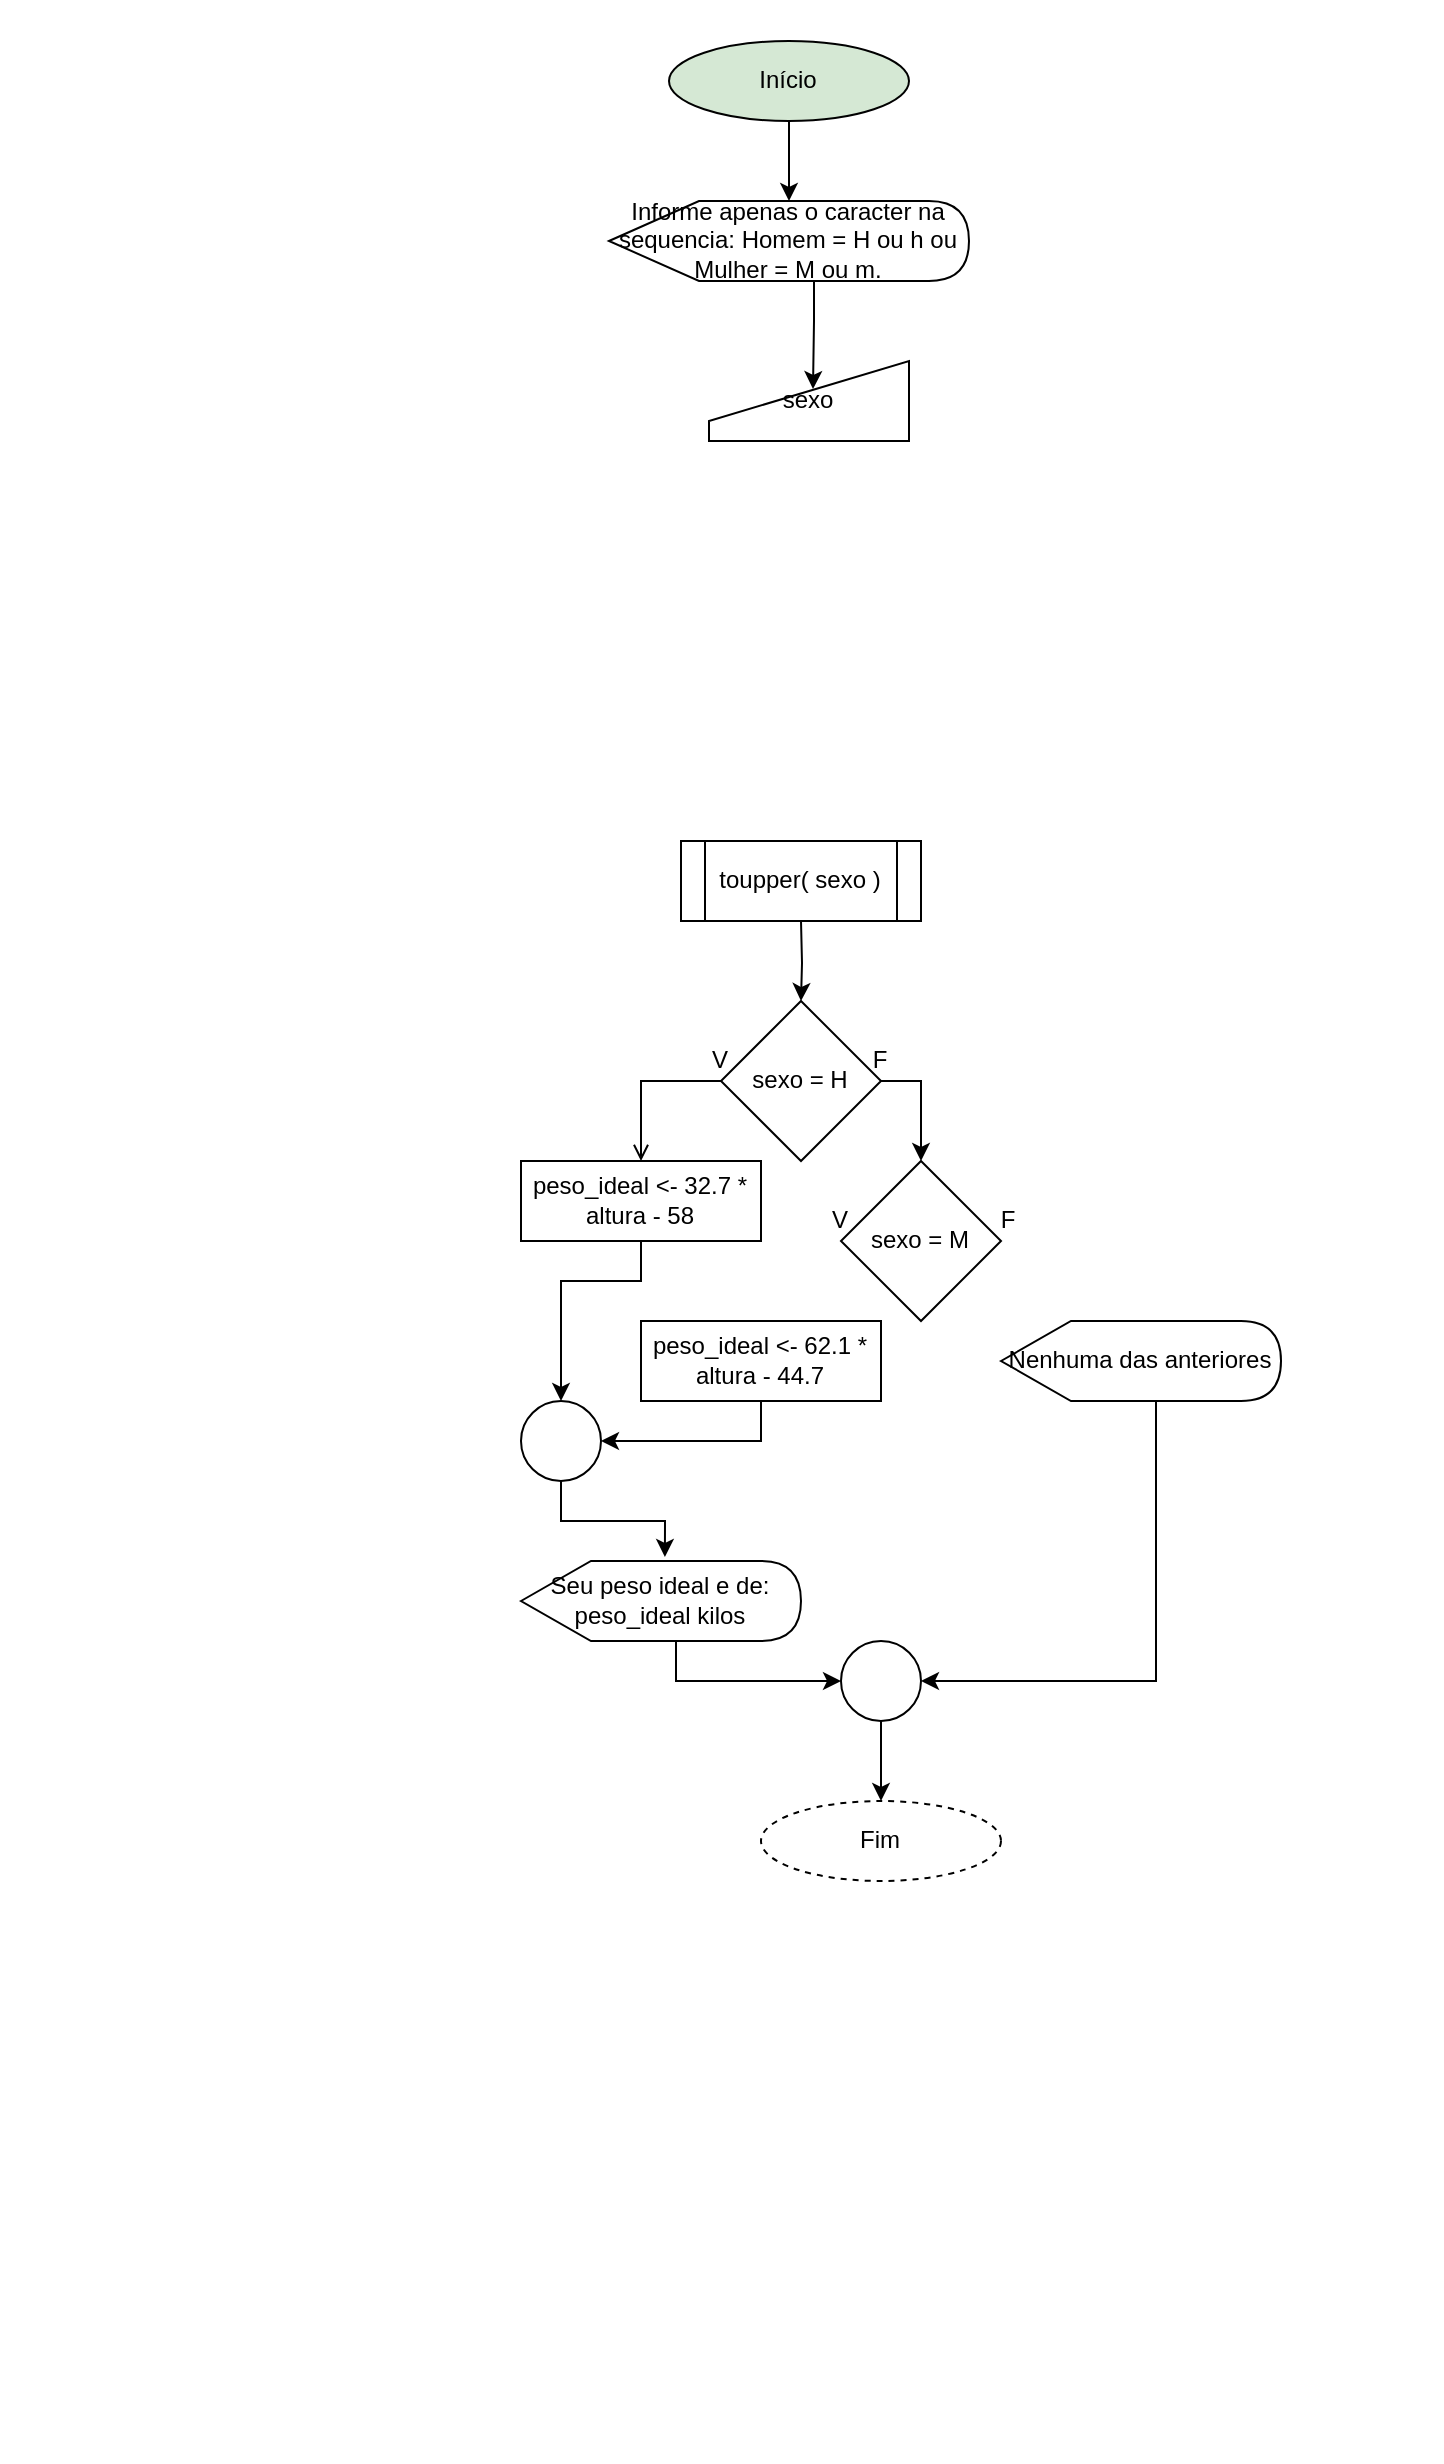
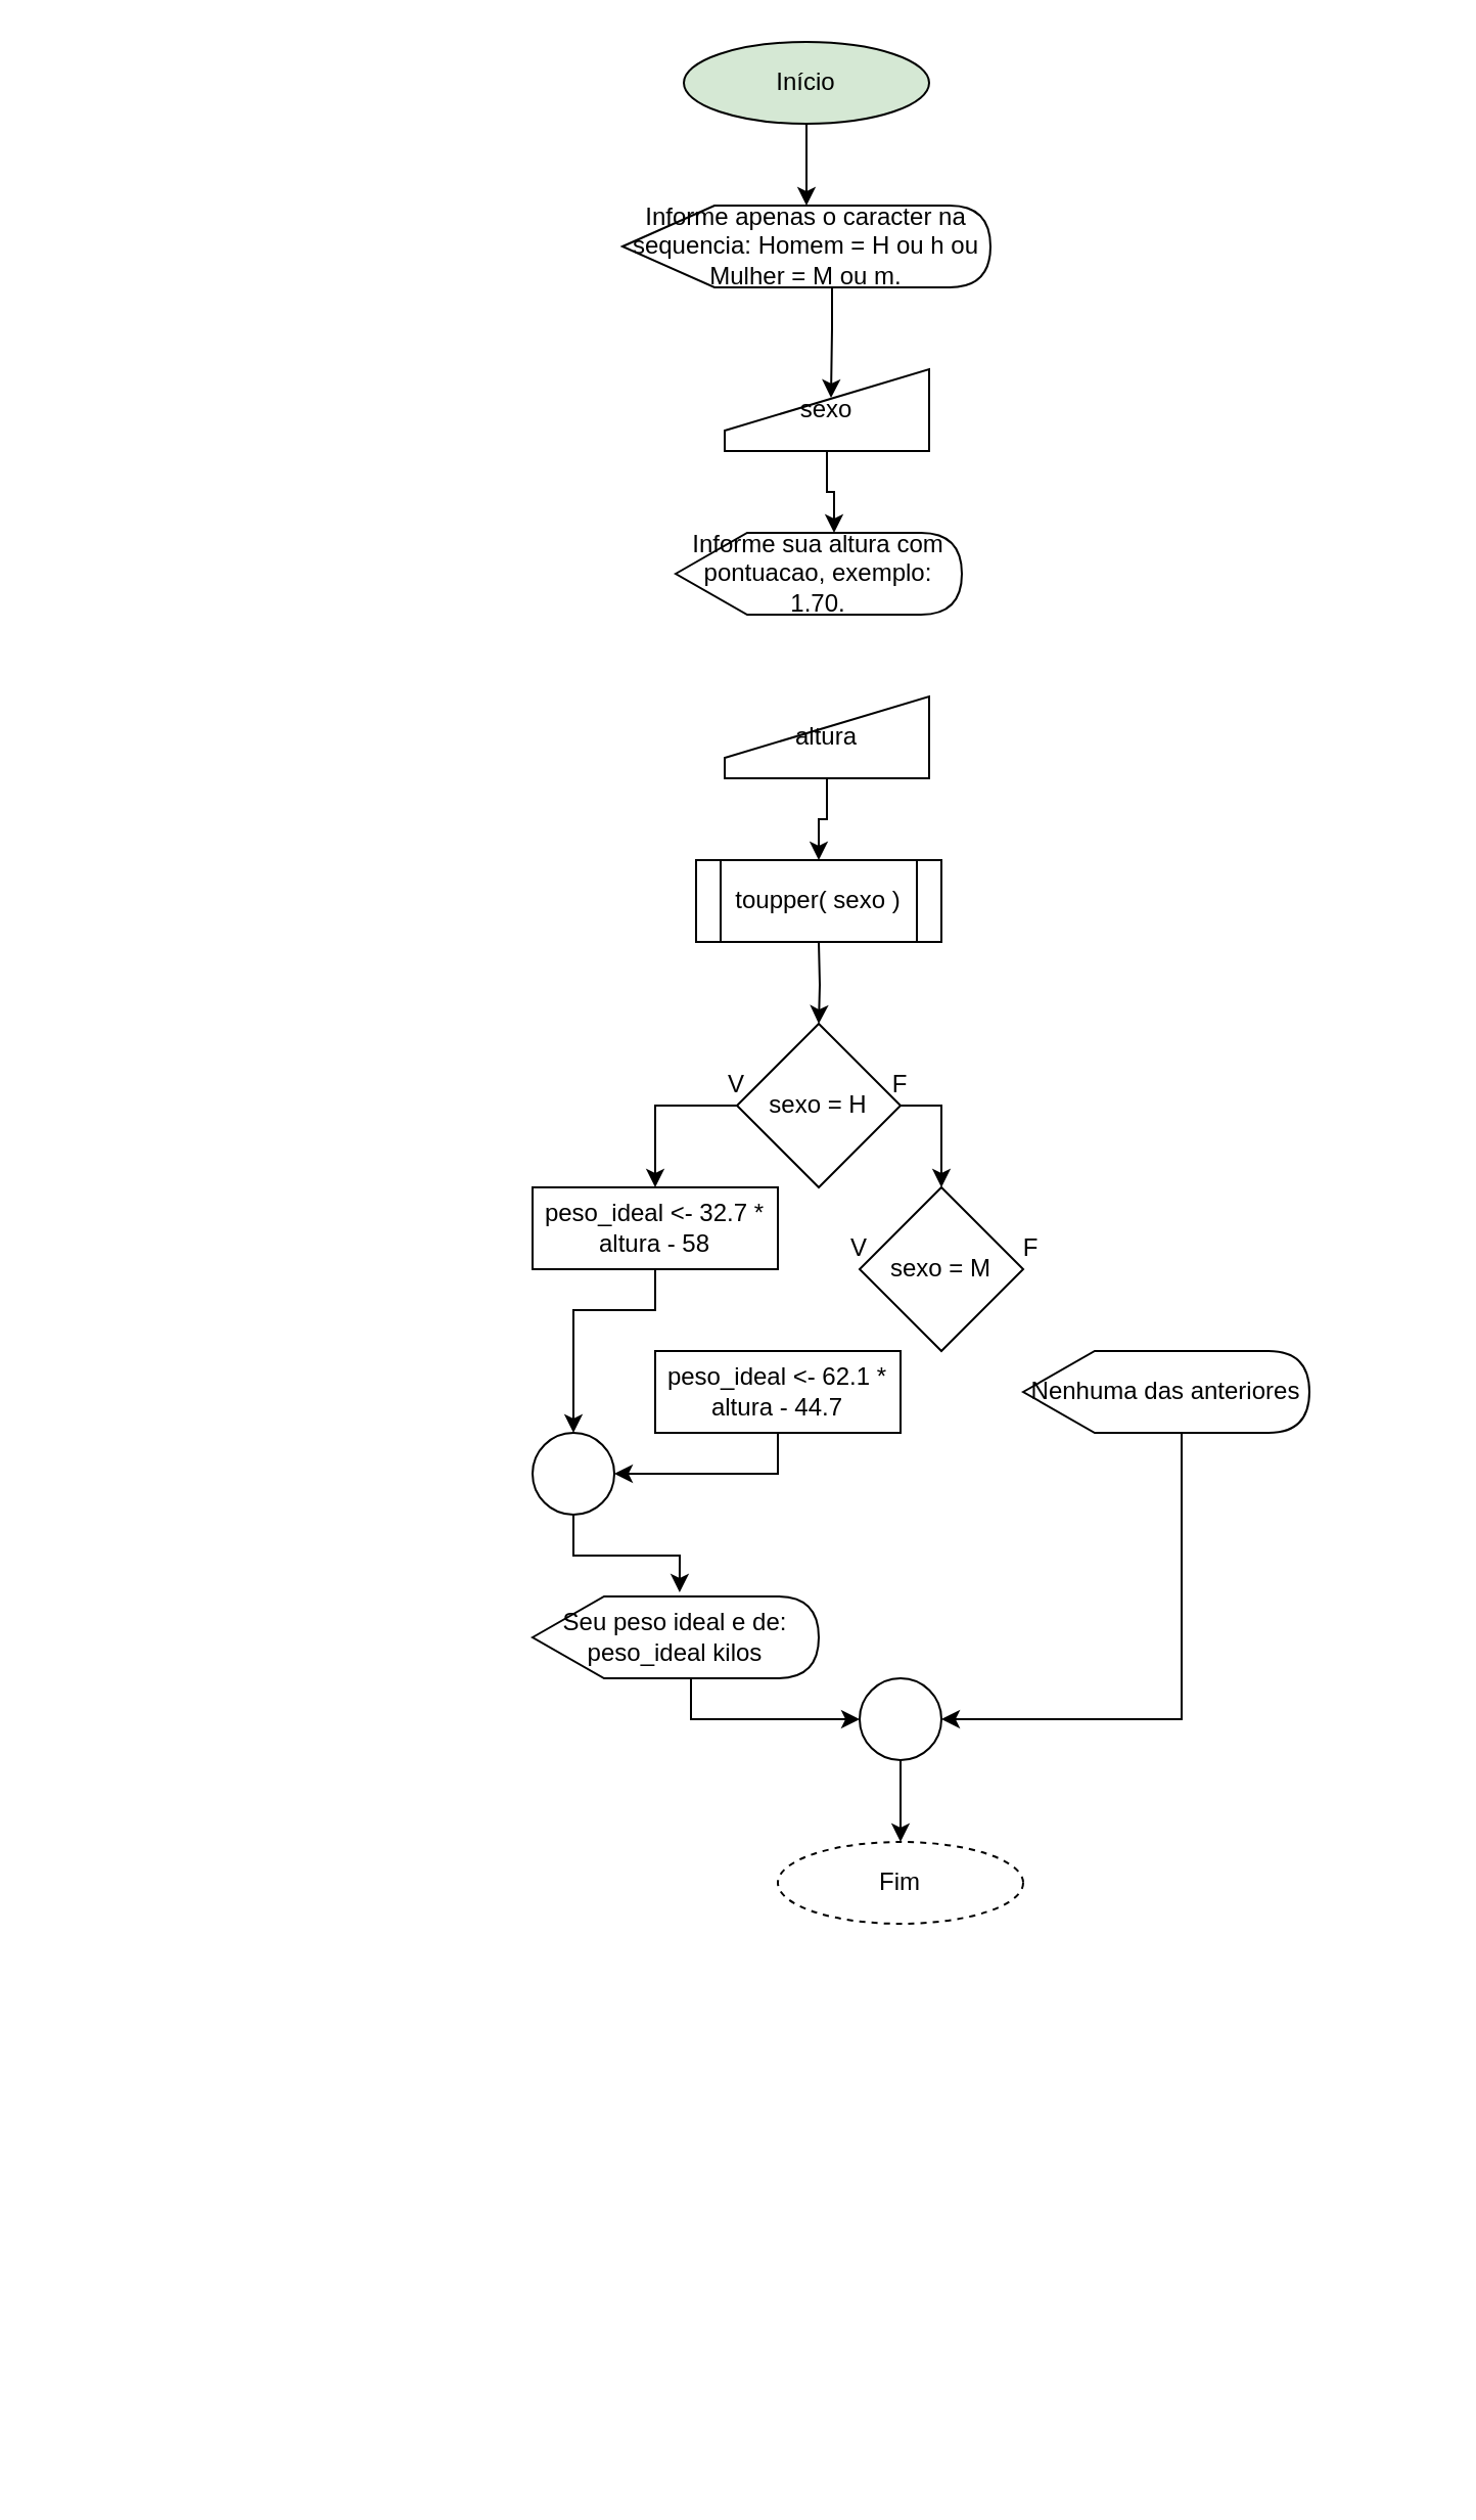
+ <mxCell id="6" style="edgeStyle=orthogonalEdgeStyle;rounded=0;orthogonalLoop=1;jettySize=auto;html=1;exitX=0.5;exitY=1;exitDx=0;exitDy=0;entryX=0;entryY=0;entryDx=77.5;entryDy=0;entryPerimeter=0;" parent="1" source="7" target="26" edge="1"><mxGeometry relative="1" as="geometry" /></mxCell>
+ <mxCell id="26" value="Informe sua altura com pontuacao, exemplo: 1.70." style="shape=display;whiteSpace=wrap;html=1;" parent="1" vertex="1"><mxGeometry x="330" y="260" width="140" height="40" as="geometry" /></mxCell>
+ <mxCell id="28" value="altura" style="shape=manualInput;whiteSpace=wrap;html=1;" parent="1" vertex="1"><mxGeometry x="354" y="340" width="100" height="40" as="geometry" /></mxCell>
+ <mxCell id="27" style="edgeStyle=orthogonalEdgeStyle;rounded=0;orthogonalLoop=1;jettySize=auto;html=1;exitX=0.5;exitY=1;exitDx=0;exitDy=0;entryX=0.5;entryY=0;entryDx=0;entryDy=0;" parent="1" source="28" target="25" edge="1"><mxGeometry relative="1" as="geometry" /></mxCell>
- <mxCell id="16" style="edgeStyle=orthogonalEdgeStyle;rounded=0;orthogonalLoop=1;jettySize=auto;html=1;exitX=0;exitY=0.5;exitDx=0;exitDy=0;entryX=0.5;entryY=0;entryDx=0;entryDy=0;endArrow=open;" parent="1" source="17" target="30" edge="1"><mxGeometry relative="1" as="geometry" /></mxCell>
+ <mxCell id="16" style="edgeStyle=orthogonalEdgeStyle;rounded=0;orthogonalLoop=1;jettySize=auto;html=1;exitX=0;exitY=0.5;exitDx=0;exitDy=0;entryX=0.5;entryY=0;entryDx=0;entryDy=0;" parent="1" source="17" target="30" edge="1"><mxGeometry relative="1" as="geometry" /></mxCell>
